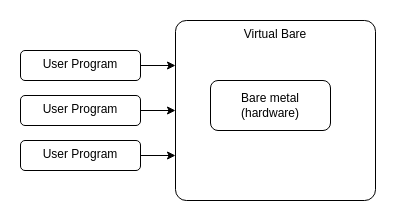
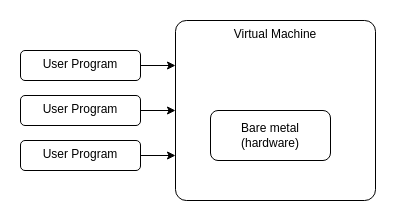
- <mxCell id="2" value="Virtual Bare" style="rounded=1;whiteSpace=wrap;html=1;verticalAlign=top;arcSize=6;" vertex="1" parent="1"><mxGeometry x="175" y="20" width="200" height="180" as="geometry" /></mxCell>
+ <mxCell id="2" value="Virtual Machine" style="rounded=1;whiteSpace=wrap;html=1;verticalAlign=top;arcSize=6;" vertex="1" parent="1"><mxGeometry x="175" y="20" width="200" height="180" as="geometry" /></mxCell>
- <mxCell id="3" value="Bare metal (hardware)" style="rounded=1;whiteSpace=wrap;html=1;verticalAlign=middle;" vertex="1" parent="1"><mxGeometry x="210" y="80" width="120" height="50" as="geometry" /></mxCell>
+ <mxCell id="3" value="Bare metal (hardware)" style="rounded=1;whiteSpace=wrap;html=1;verticalAlign=middle;" vertex="1" parent="1"><mxGeometry x="210" y="110" width="120" height="50" as="geometry" /></mxCell>
